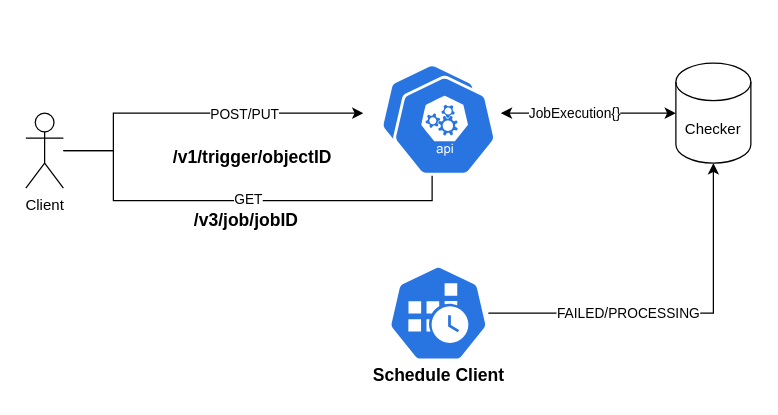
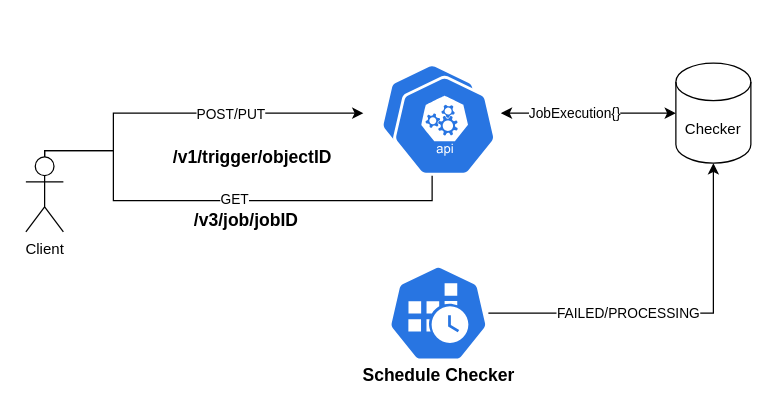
- <mxCell id="7" value="Client" style="shape=umlActor;verticalLabelPosition=bottom;verticalAlign=top;html=1;outlineConnect=0;" vertex="1" parent="1"><mxGeometry x="20" y="90" width="30" height="60" as="geometry" /></mxCell>
+ <mxCell id="7" value="Client" style="shape=umlActor;verticalLabelPosition=bottom;verticalAlign=top;html=1;outlineConnect=0;" vertex="1" parent="1"><mxGeometry x="20" y="125" width="30" height="60" as="geometry" /></mxCell>
- <mxCell id="13" value="&lt;b&gt;&lt;font style=&quot;font-size: 14px&quot;&gt;Schedule Client&lt;/font&gt;&lt;/b&gt;" style="text;html=1;align=center;verticalAlign=middle;resizable=0;points=[];autosize=1;strokeColor=none;" vertex="1" parent="1"><mxGeometry x="280" y="290" width="140" height="20" as="geometry" /></mxCell>
+ <mxCell id="13" value="&lt;b&gt;&lt;font style=&quot;font-size: 14px&quot;&gt;Schedule Checker&lt;/font&gt;&lt;/b&gt;" style="text;html=1;align=center;verticalAlign=middle;resizable=0;points=[];autosize=1;strokeColor=none;" vertex="1" parent="1"><mxGeometry x="280" y="290" width="140" height="20" as="geometry" /></mxCell>
